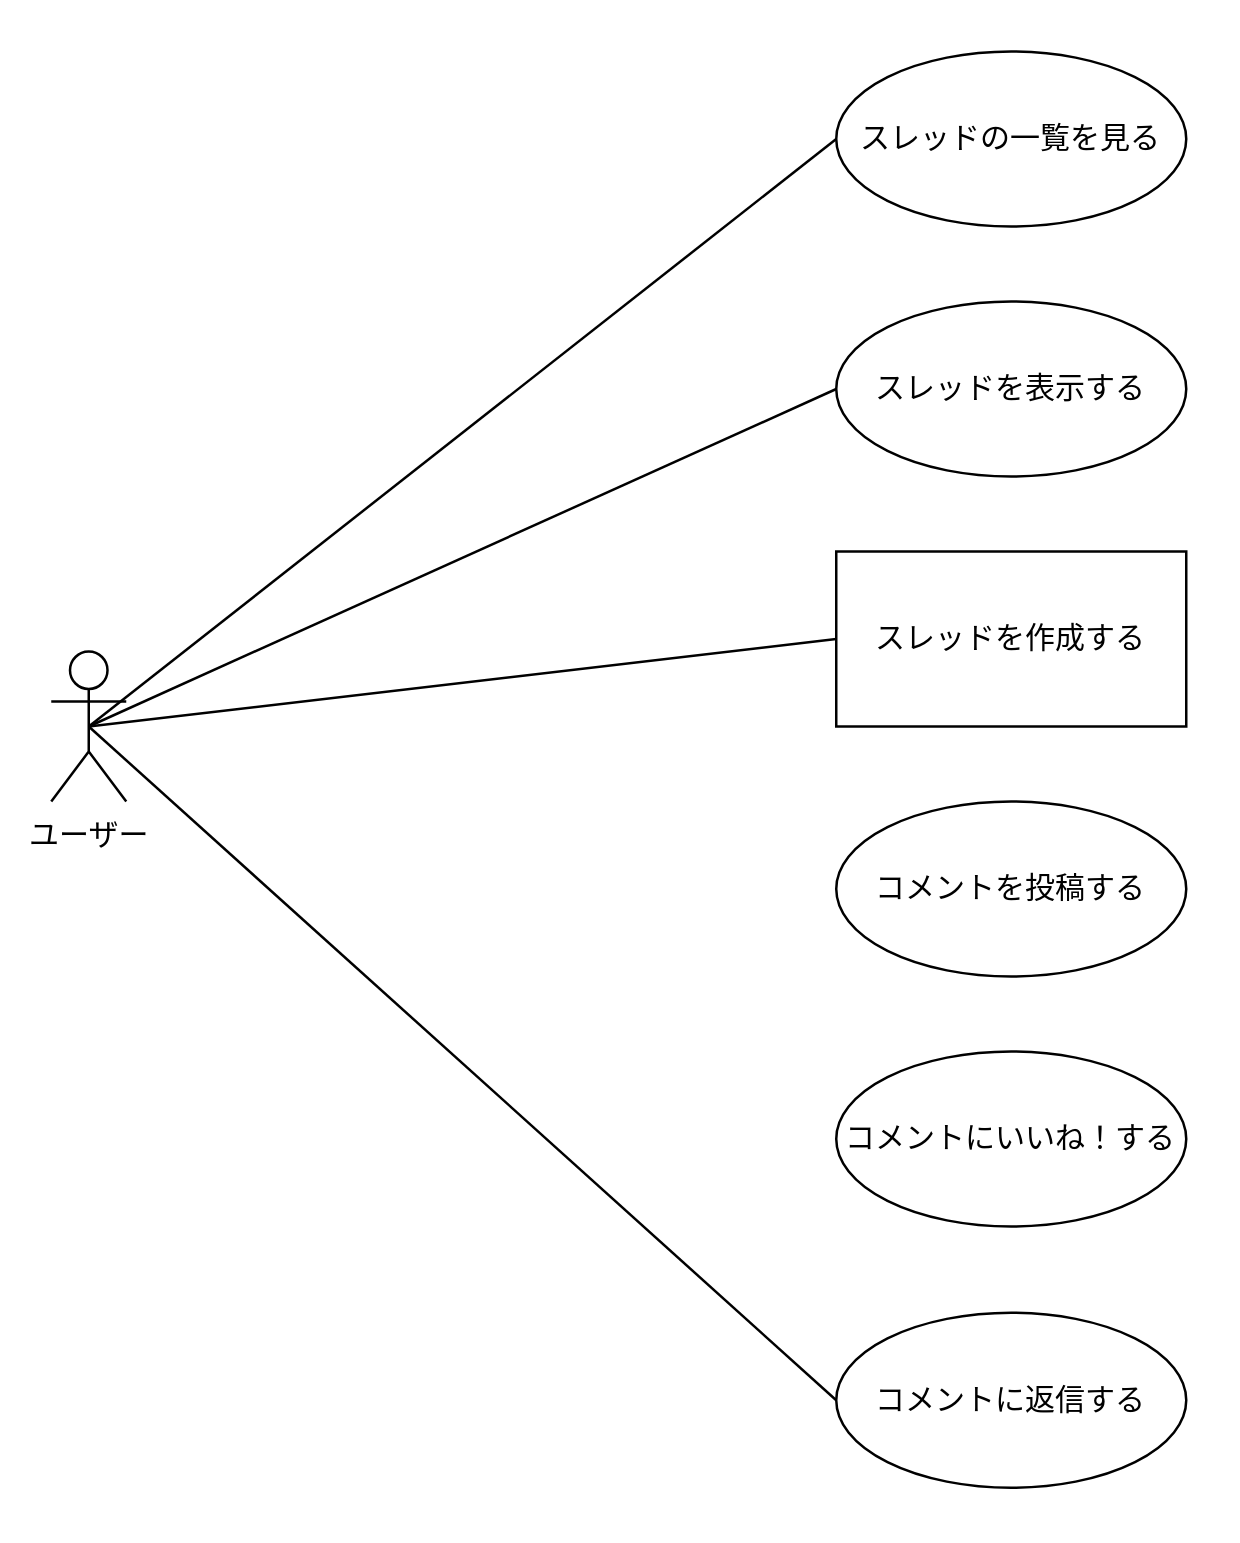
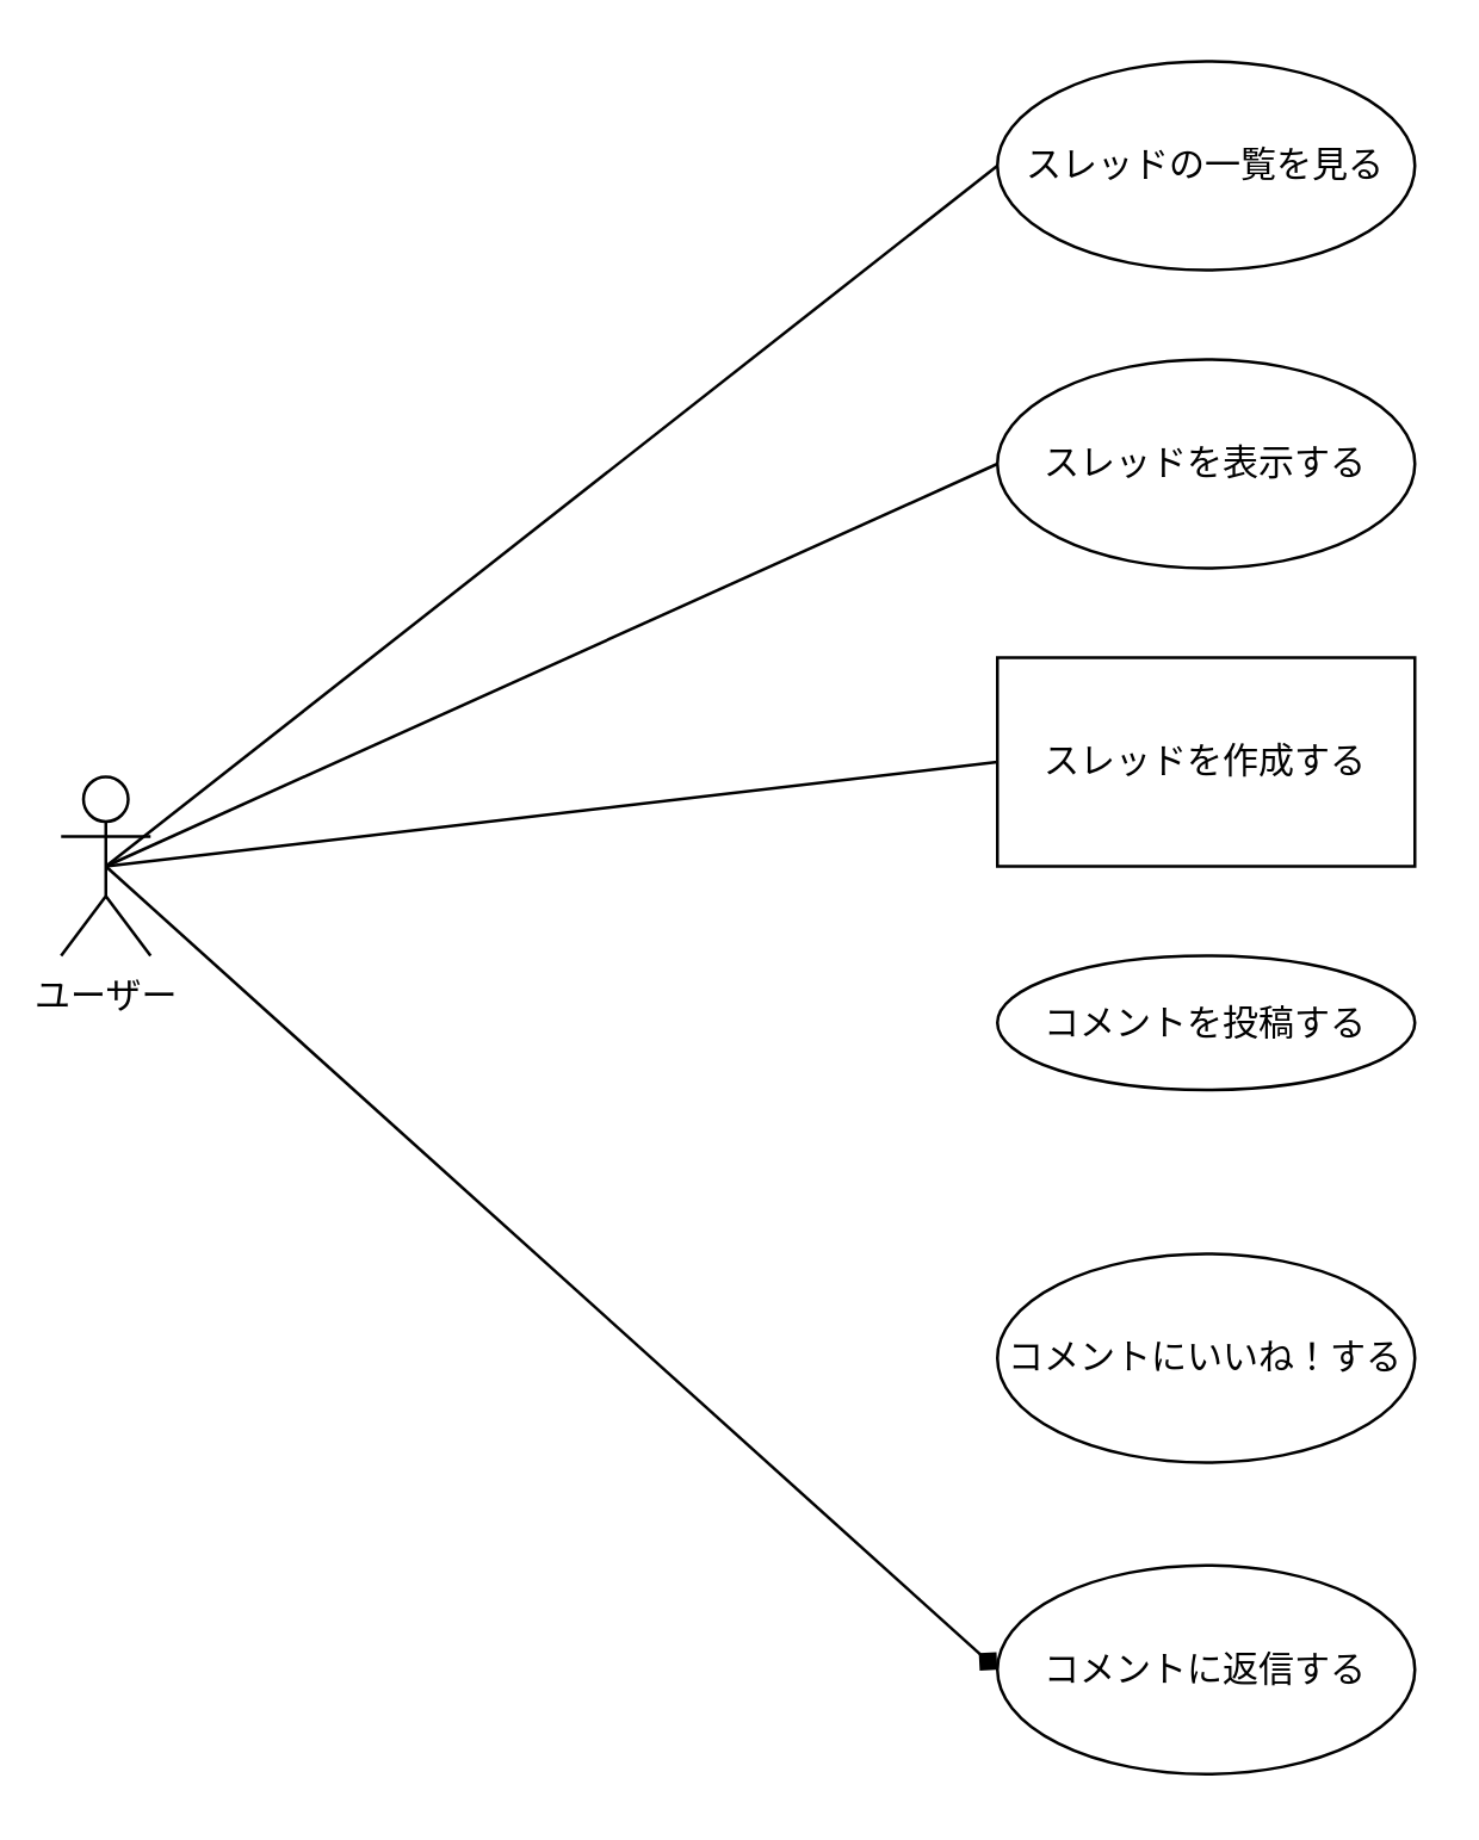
- <mxCell id="6" value="コメントを投稿する" style="ellipse;whiteSpace=wrap;html=1;" parent="1" vertex="1"><mxGeometry x="334" y="320" width="140" height="70" as="geometry" /></mxCell>
+ <mxCell id="6" value="コメントを投稿する" style="ellipse;whiteSpace=wrap;html=1;" parent="1" vertex="1"><mxGeometry x="334" y="320" width="140" height="45" as="geometry" /></mxCell>
- <mxCell id="11" value="" style="endArrow=none;html=1;exitX=0.5;exitY=0.5;exitDx=0;exitDy=0;exitPerimeter=0;entryX=0;entryY=0.5;entryDx=0;entryDy=0;" edge="1" parent="1" source="2" target="8"><mxGeometry width="50" height="50" relative="1" as="geometry"><mxPoint x="55" y="160" as="sourcePoint" /><mxPoint x="120" y="620" as="targetPoint" /></mxGeometry></mxCell>
+ <mxCell id="11" value="" style="endArrow=diamond;html=1;exitX=0.5;exitY=0.5;exitDx=0;exitDy=0;exitPerimeter=0;entryX=0;entryY=0.5;entryDx=0;entryDy=0;" edge="1" parent="1" source="2" target="8"><mxGeometry width="50" height="50" relative="1" as="geometry"><mxPoint x="55" y="160" as="sourcePoint" /><mxPoint x="120" y="620" as="targetPoint" /></mxGeometry></mxCell>
